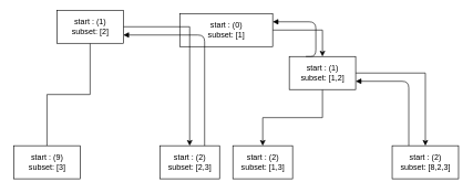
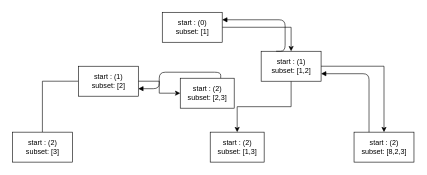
- <mxCell id="6" value="start : (1)&lt;br&gt;subset: [2]" style="text;html=1;align=center;verticalAlign=middle;dashed=0;fillColor=#ffffff;strokeColor=#000000;fontColor=#000000;" parent="1" vertex="1"><mxGeometry x="85" y="15" width="100" height="50" as="geometry" /></mxCell>
+ <mxCell id="6" value="start : (1)&lt;br&gt;subset: [2]" style="text;html=1;align=center;verticalAlign=middle;dashed=0;fillColor=#ffffff;strokeColor=#000000;fontColor=#000000;" parent="1" vertex="1"><mxGeometry x="130" y="110" width="100" height="50" as="geometry" /></mxCell>
- <mxCell id="3" value="start : (0)&lt;br&gt;subset: [1]" style="text;html=1;align=center;verticalAlign=middle;dashed=0;fillColor=#ffffff;strokeColor=#000000;fontColor=#000000;" parent="1" vertex="1"><mxGeometry x="270" y="20" width="140" height="50" as="geometry" /></mxCell>
+ <mxCell id="3" value="start : (0)&lt;br&gt;subset: [1]" style="text;html=1;align=center;verticalAlign=middle;dashed=0;fillColor=#ffffff;strokeColor=#000000;fontColor=#000000;" parent="1" vertex="1"><mxGeometry x="270" y="20" width="100" height="50" as="geometry" /></mxCell>
- <mxCell id="7" value="start : (9)&lt;br&gt;subset: [3]" style="text;html=1;align=center;verticalAlign=middle;dashed=0;fillColor=#ffffff;strokeColor=#000000;fontColor=#000000;" parent="1" vertex="1"><mxGeometry x="20" y="220" width="100" height="50" as="geometry" /></mxCell>
+ <mxCell id="7" value="start : (2)&lt;br&gt;subset: [3]" style="text;html=1;align=center;verticalAlign=middle;dashed=0;fillColor=#ffffff;strokeColor=#000000;fontColor=#000000;" parent="1" vertex="1"><mxGeometry x="20" y="220" width="100" height="50" as="geometry" /></mxCell>
- <mxCell id="14" value="start : (2)&lt;br&gt;subset: [2,3]" style="text;html=1;align=center;verticalAlign=middle;dashed=0;fillColor=#ffffff;strokeColor=#000000;fontColor=#000000;" parent="1" vertex="1"><mxGeometry x="240" y="220" width="90" height="50" as="geometry" /></mxCell>
+ <mxCell id="14" value="start : (2)&lt;br&gt;subset: [2,3]" style="text;html=1;align=center;verticalAlign=middle;dashed=0;fillColor=#ffffff;strokeColor=#000000;fontColor=#000000;" parent="1" vertex="1"><mxGeometry x="300" y="130" width="90" height="50" as="geometry" /></mxCell>
